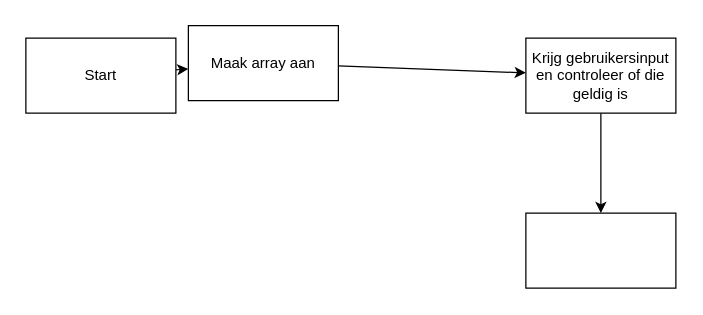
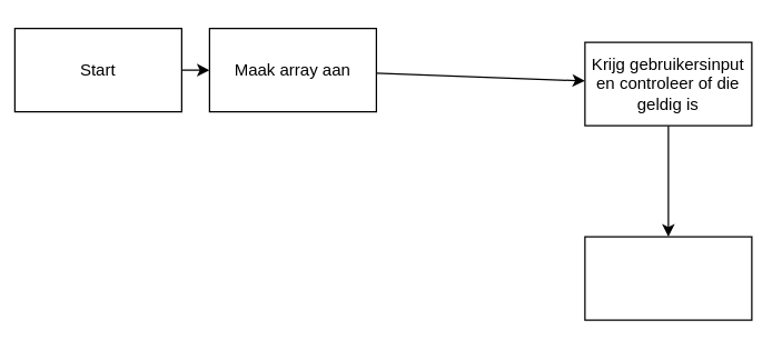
- <mxCell id="3" value="Start" style="whiteSpace=wrap;html=1;" parent="1" vertex="1"><mxGeometry x="20" y="30" width="120" height="60" as="geometry" /></mxCell>
+ <mxCell id="3" value="Start" style="whiteSpace=wrap;html=1;" parent="1" vertex="1"><mxGeometry x="10" y="20" width="120" height="60" as="geometry" /></mxCell>
